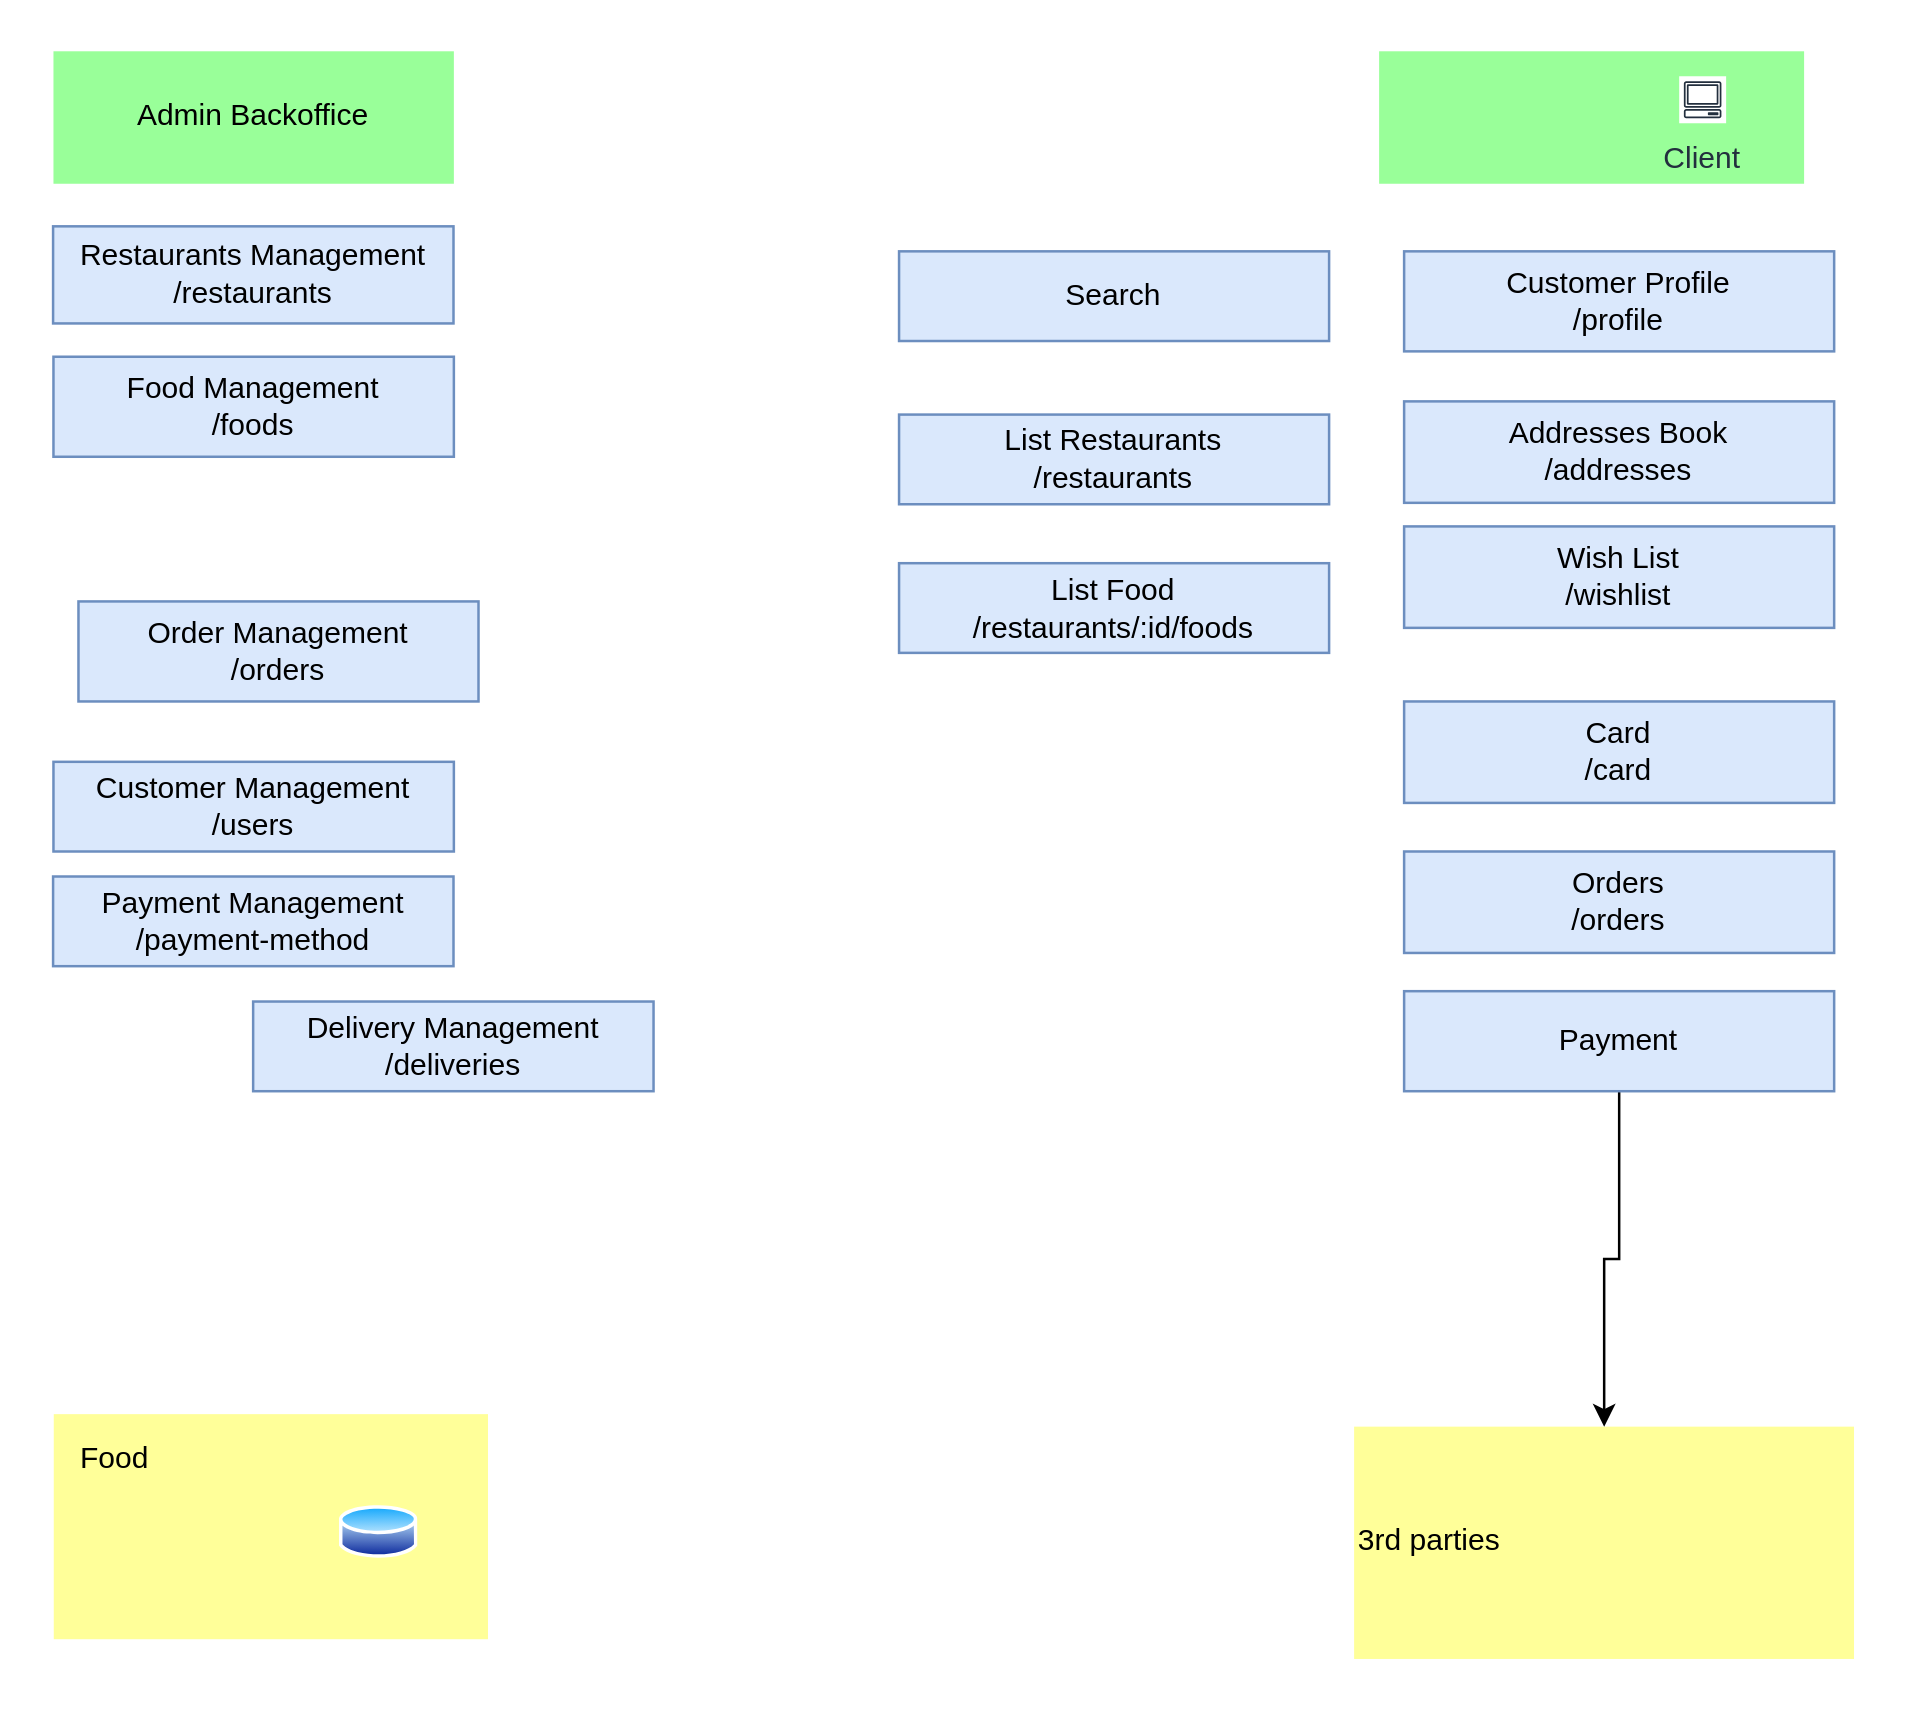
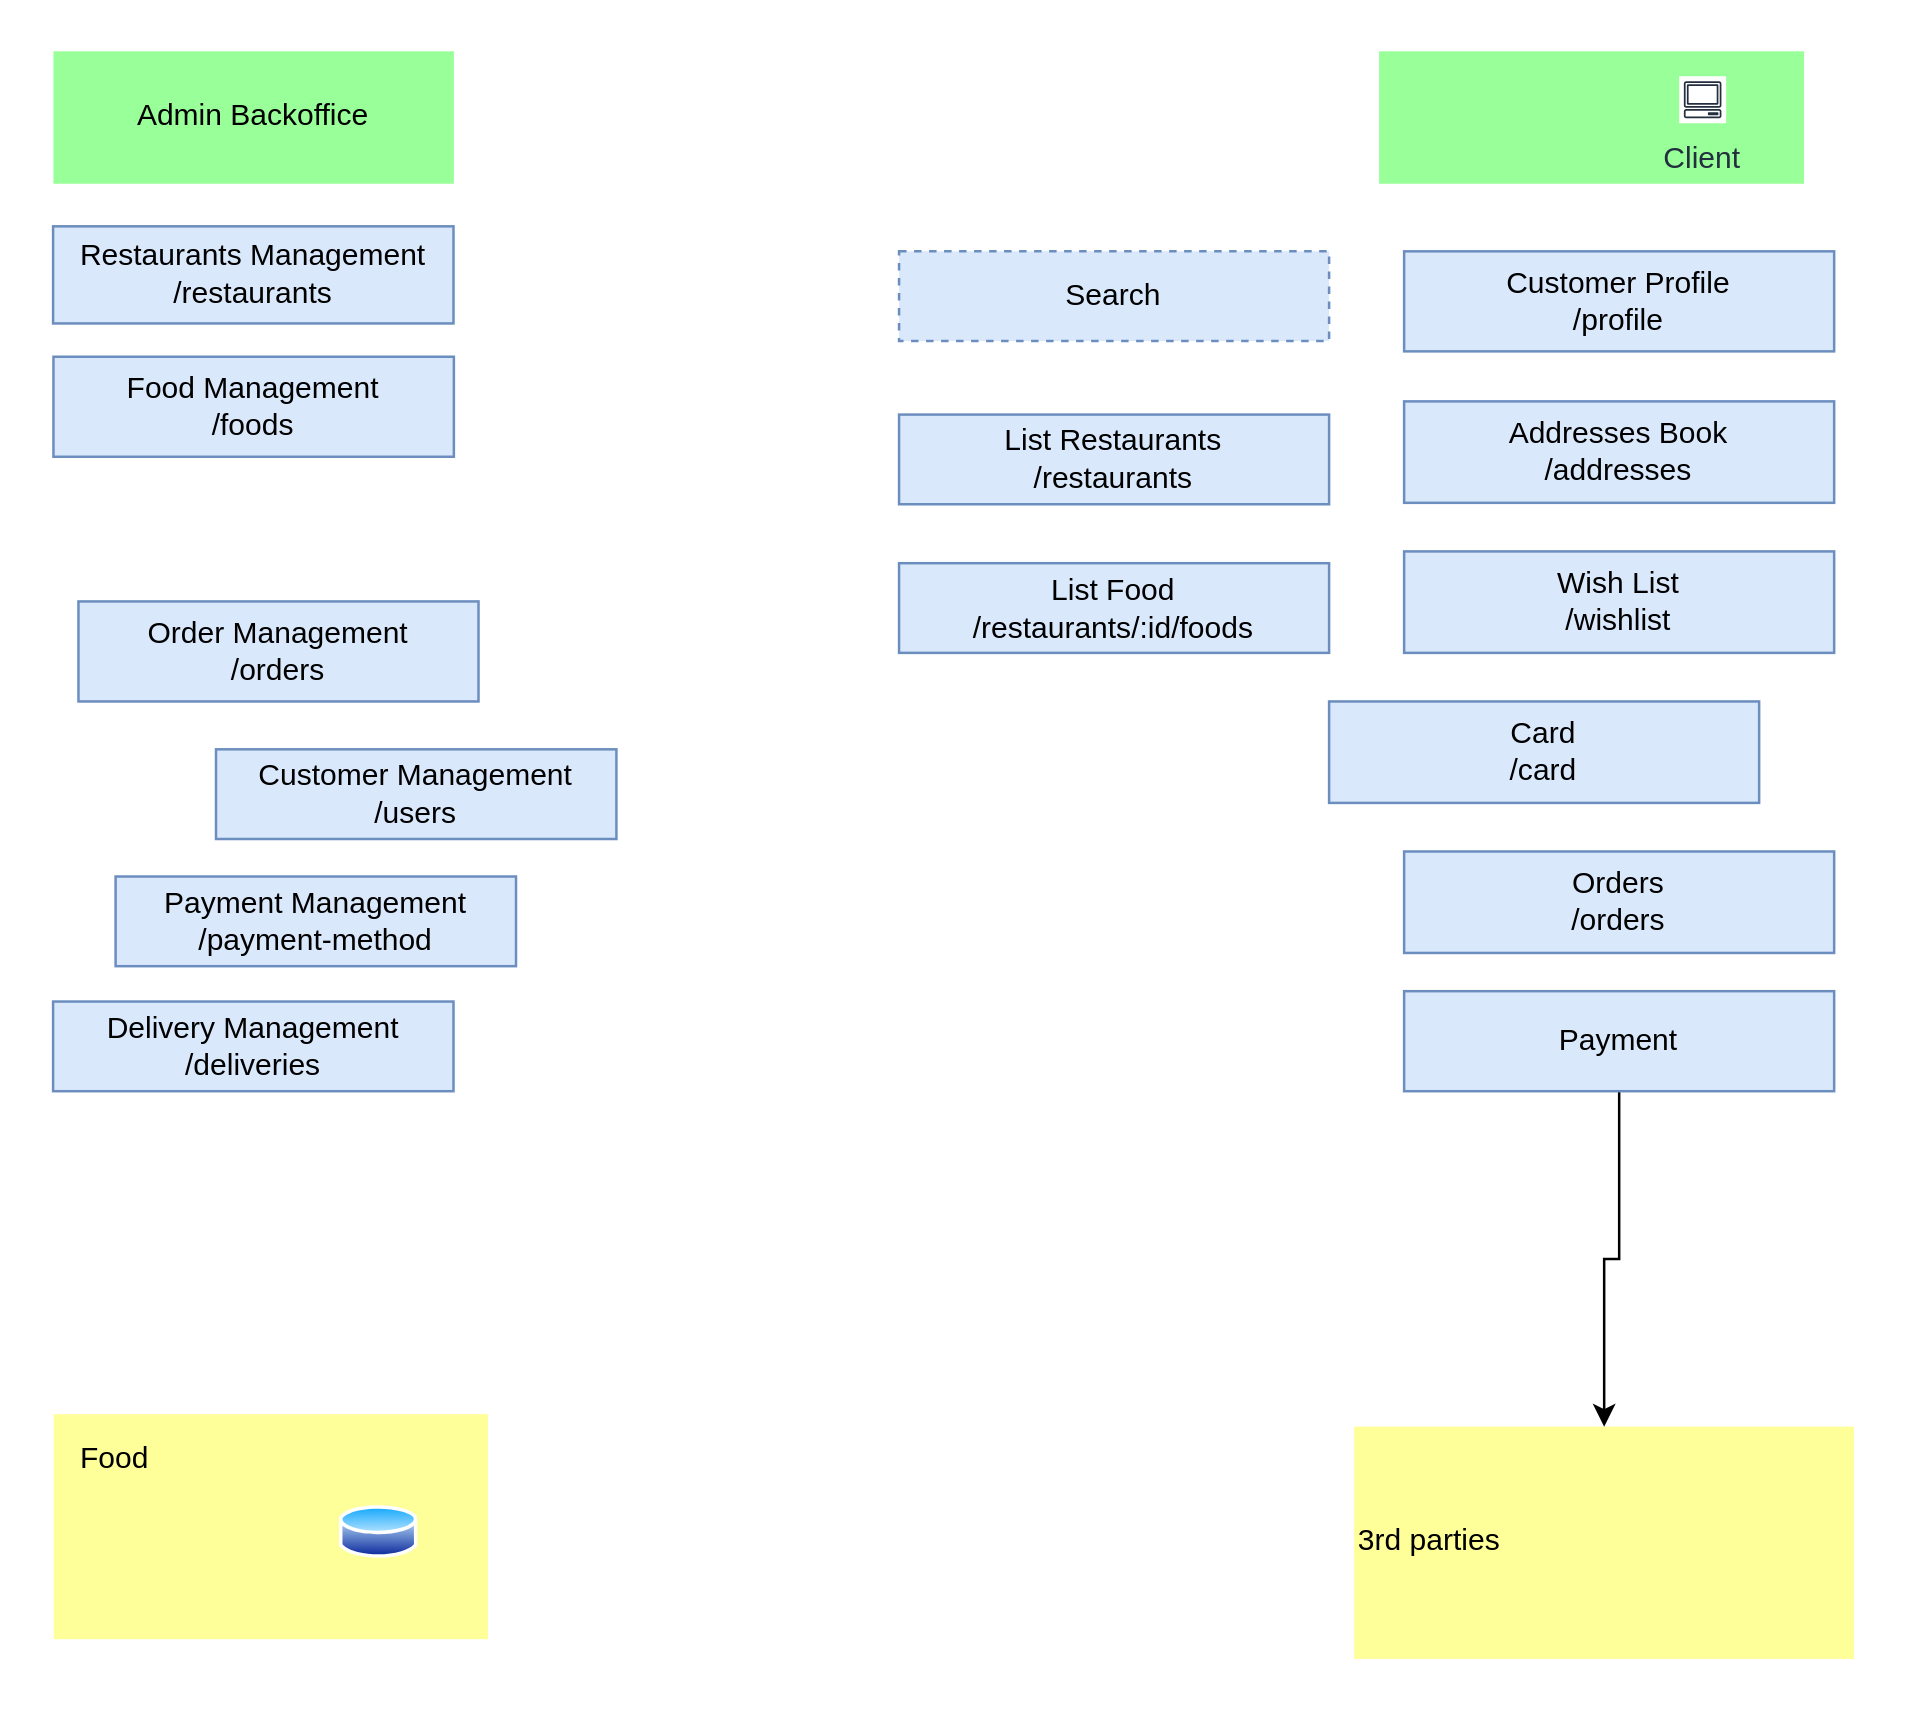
- <mxCell id="19" value="Search" style="rounded=0;whiteSpace=wrap;html=1;strokeColor=#6c8ebf;fillColor=#dae8fc;" parent="1" vertex="1"><mxGeometry x="359.03" y="100" width="171.97" height="35.86" as="geometry" /></mxCell>
+ <mxCell id="19" value="Search" style="rounded=0;whiteSpace=wrap;html=1;strokeColor=#6c8ebf;fillColor=#dae8fc;dashed=1;" parent="1" vertex="1"><mxGeometry x="359.03" y="100" width="171.97" height="35.86" as="geometry" /></mxCell>
- <mxCell id="20" value="Wish List&lt;br&gt;/wishlist" style="rounded=0;whiteSpace=wrap;html=1;strokeColor=#6c8ebf;fillColor=#dae8fc;" parent="1" vertex="1"><mxGeometry x="561" y="210" width="171.97" height="40.57" as="geometry" /></mxCell>
+ <mxCell id="20" value="Wish List&lt;br&gt;/wishlist" style="rounded=0;whiteSpace=wrap;html=1;strokeColor=#6c8ebf;fillColor=#dae8fc;" parent="1" vertex="1"><mxGeometry x="561" y="220" width="171.97" height="40.57" as="geometry" /></mxCell>
- <mxCell id="13" value="Card&lt;br&gt;/card" style="rounded=0;whiteSpace=wrap;html=1;strokeColor=#6c8ebf;fillColor=#dae8fc;" parent="1" vertex="1"><mxGeometry x="561" y="280" width="171.97" height="40.57" as="geometry" /></mxCell>
+ <mxCell id="13" value="Card&lt;br&gt;/card" style="rounded=0;whiteSpace=wrap;html=1;strokeColor=#6c8ebf;fillColor=#dae8fc;" parent="1" vertex="1"><mxGeometry x="531" y="280" width="171.97" height="40.57" as="geometry" /></mxCell>
- <mxCell id="16" value="Customer Management&lt;br&gt;/users" style="rounded=0;whiteSpace=wrap;html=1;strokeColor=#6c8ebf;fillColor=#dae8fc;" parent="1" vertex="1"><mxGeometry x="20.88" y="304.14" width="160.12" height="35.86" as="geometry" /></mxCell>
+ <mxCell id="16" value="Customer Management&lt;br&gt;/users" style="rounded=0;whiteSpace=wrap;html=1;strokeColor=#6c8ebf;fillColor=#dae8fc;" parent="1" vertex="1"><mxGeometry x="85.88" y="299.14" width="160.12" height="35.86" as="geometry" /></mxCell>
- <mxCell id="24" value="Payment Management&lt;br&gt;/payment-method" style="rounded=0;whiteSpace=wrap;html=1;strokeColor=#6c8ebf;fillColor=#dae8fc;" parent="1" vertex="1"><mxGeometry x="20.73" y="350" width="160.12" height="35.86" as="geometry" /></mxCell>
+ <mxCell id="24" value="Payment Management&lt;br&gt;/payment-method" style="rounded=0;whiteSpace=wrap;html=1;strokeColor=#6c8ebf;fillColor=#dae8fc;" parent="1" vertex="1"><mxGeometry x="45.73" y="350" width="160.12" height="35.86" as="geometry" /></mxCell>
- <mxCell id="25" value="Delivery Management&lt;br&gt;/deliveries" style="rounded=0;whiteSpace=wrap;html=1;strokeColor=#6c8ebf;fillColor=#dae8fc;" parent="1" vertex="1"><mxGeometry x="100.73" y="400" width="160.12" height="35.86" as="geometry" /></mxCell>
+ <mxCell id="25" value="Delivery Management&lt;br&gt;/deliveries" style="rounded=0;whiteSpace=wrap;html=1;strokeColor=#6c8ebf;fillColor=#dae8fc;" parent="1" vertex="1"><mxGeometry x="20.73" y="400" width="160.12" height="35.86" as="geometry" /></mxCell>
